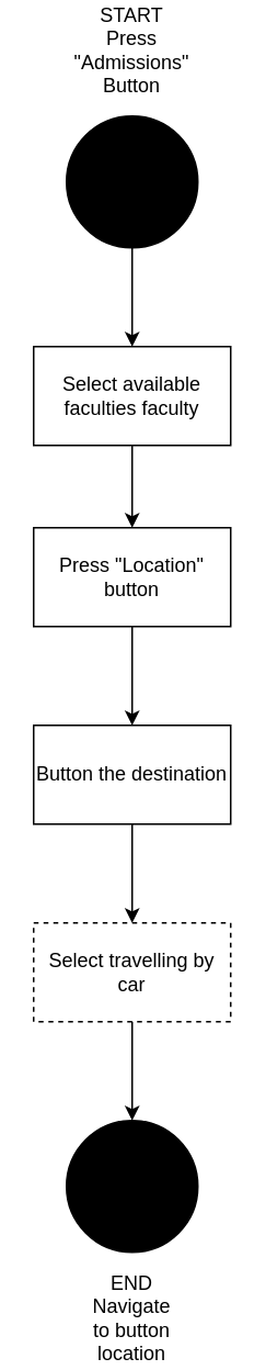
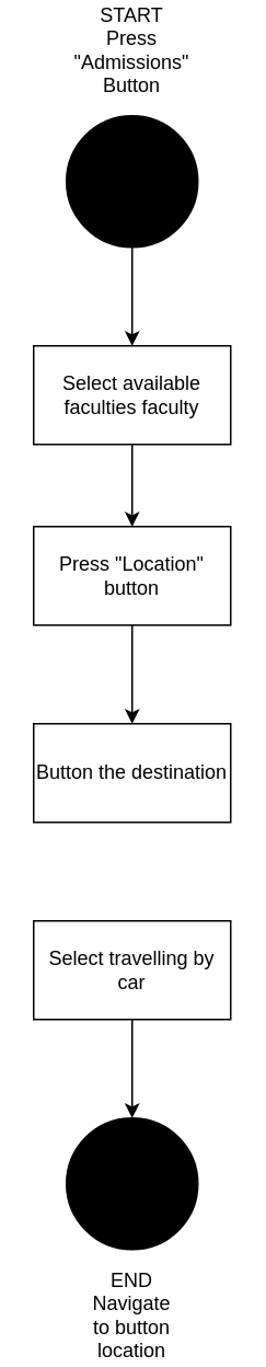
- <mxCell id="11" value="" style="endArrow=classic;html=1;exitX=0.5;exitY=1;exitDx=0;exitDy=0;entryX=0.5;entryY=0;entryDx=0;entryDy=0;" edge="1" parent="1" source="8" target="10"><mxGeometry width="50" height="50" relative="1" as="geometry"><mxPoint x="56" y="330" as="sourcePoint" /><mxPoint x="106" y="280" as="targetPoint" /></mxGeometry></mxCell>
- <mxCell id="10" value="Select travelling by car" style="rounded=0;whiteSpace=wrap;html=1;fillColor=#FFFFFF;dashed=1;" vertex="1" parent="1"><mxGeometry x="20" y="560" width="120" height="60" as="geometry" /></mxCell>
+ <mxCell id="10" value="Select travelling by car" style="rounded=0;whiteSpace=wrap;html=1;fillColor=#FFFFFF;" vertex="1" parent="1"><mxGeometry x="20" y="560" width="120" height="60" as="geometry" /></mxCell>
